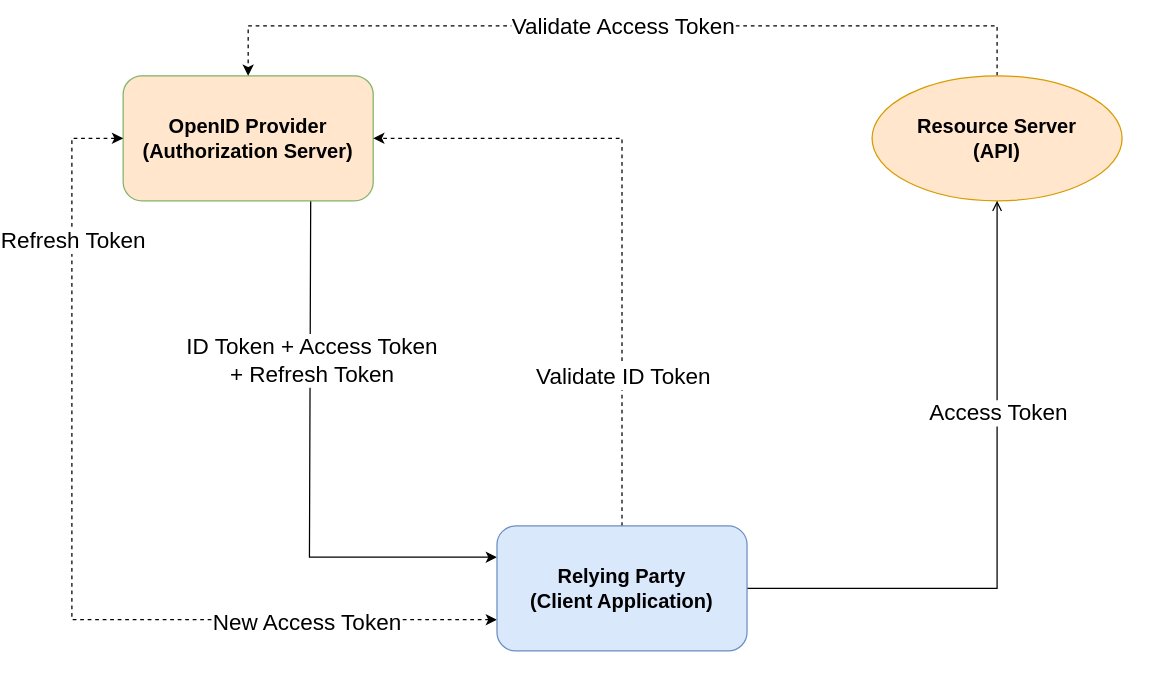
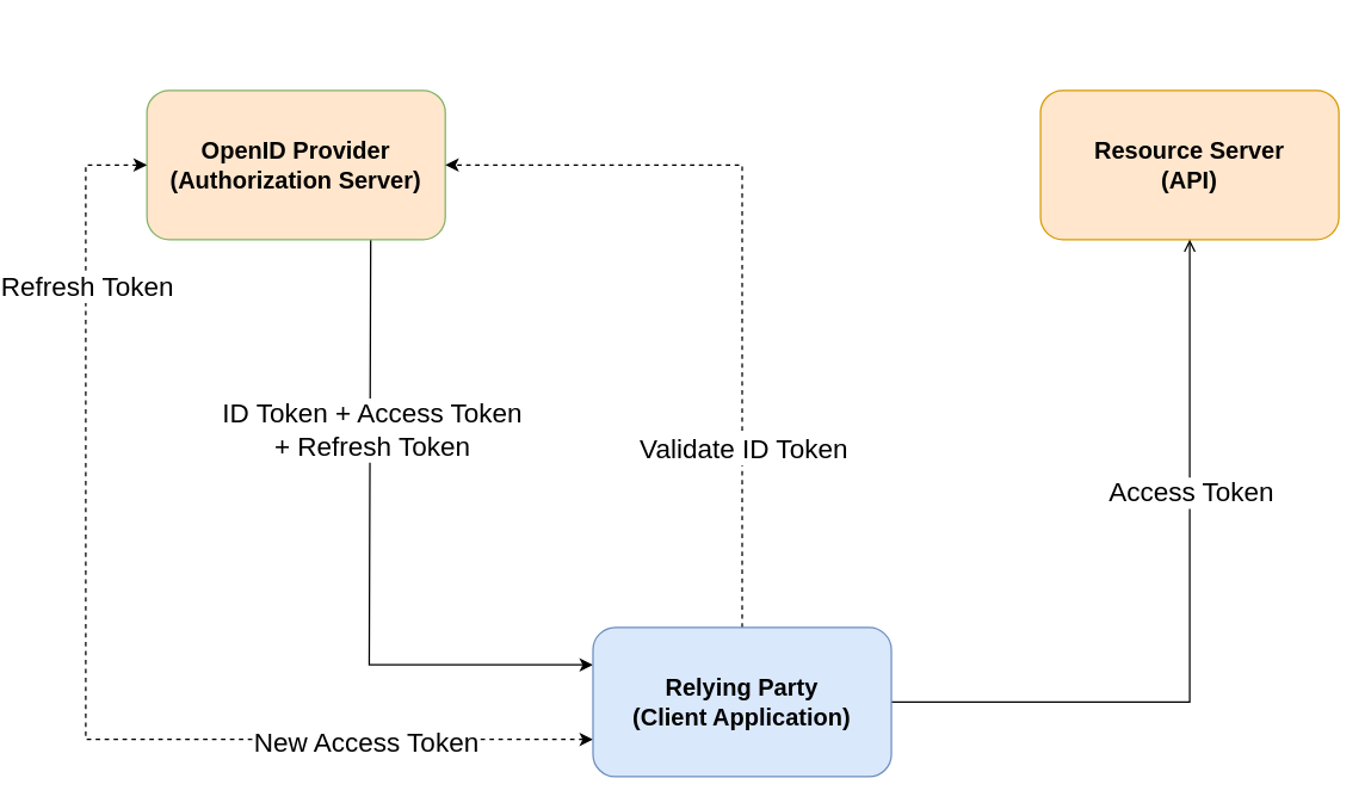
- <mxCell id="5" style="edgeStyle=orthogonalEdgeStyle;rounded=0;orthogonalLoop=1;jettySize=auto;html=1;entryX=0.5;entryY=0;entryDx=0;entryDy=0;dashed=1;exitX=0.5;exitY=0;exitDx=0;exitDy=0;" edge="1" parent="1" source="7" target="4"><mxGeometry relative="1" as="geometry"><Array as="points"><mxPoint x="760" y="20" /><mxPoint x="161" y="20" /></Array></mxGeometry></mxCell>
- <mxCell id="6" value="&lt;font style=&quot;font-size: 18px;&quot;&gt;Validate Access Token&lt;/font&gt;" style="edgeLabel;html=1;align=center;verticalAlign=middle;resizable=0;points=[];" vertex="1" connectable="0" parent="5"><mxGeometry x="-0.087" relative="1" as="geometry"><mxPoint x="-30" as="offset" /></mxGeometry></mxCell>
- <mxCell id="7" value="&lt;font style=&quot;font-size: 16px;&quot;&gt;&lt;b&gt;Resource Server&lt;br&gt;(API)&lt;br&gt;&lt;/b&gt;&lt;/font&gt;" style="ellipse;whiteSpace=wrap;html=1;fillColor=#ffe6cc;strokeColor=#d79b00;" parent="1" vertex="1"><mxGeometry x="660" y="60" width="200" height="100" as="geometry" /></mxCell>
+ <mxCell id="7" value="&lt;font style=&quot;font-size: 16px;&quot;&gt;&lt;b&gt;Resource Server&lt;br&gt;(API)&lt;br&gt;&lt;/b&gt;&lt;/font&gt;" style="rounded=1;whiteSpace=wrap;html=1;fillColor=#ffe6cc;strokeColor=#d79b00;" parent="1" vertex="1"><mxGeometry x="660" y="60" width="200" height="100" as="geometry" /></mxCell>
